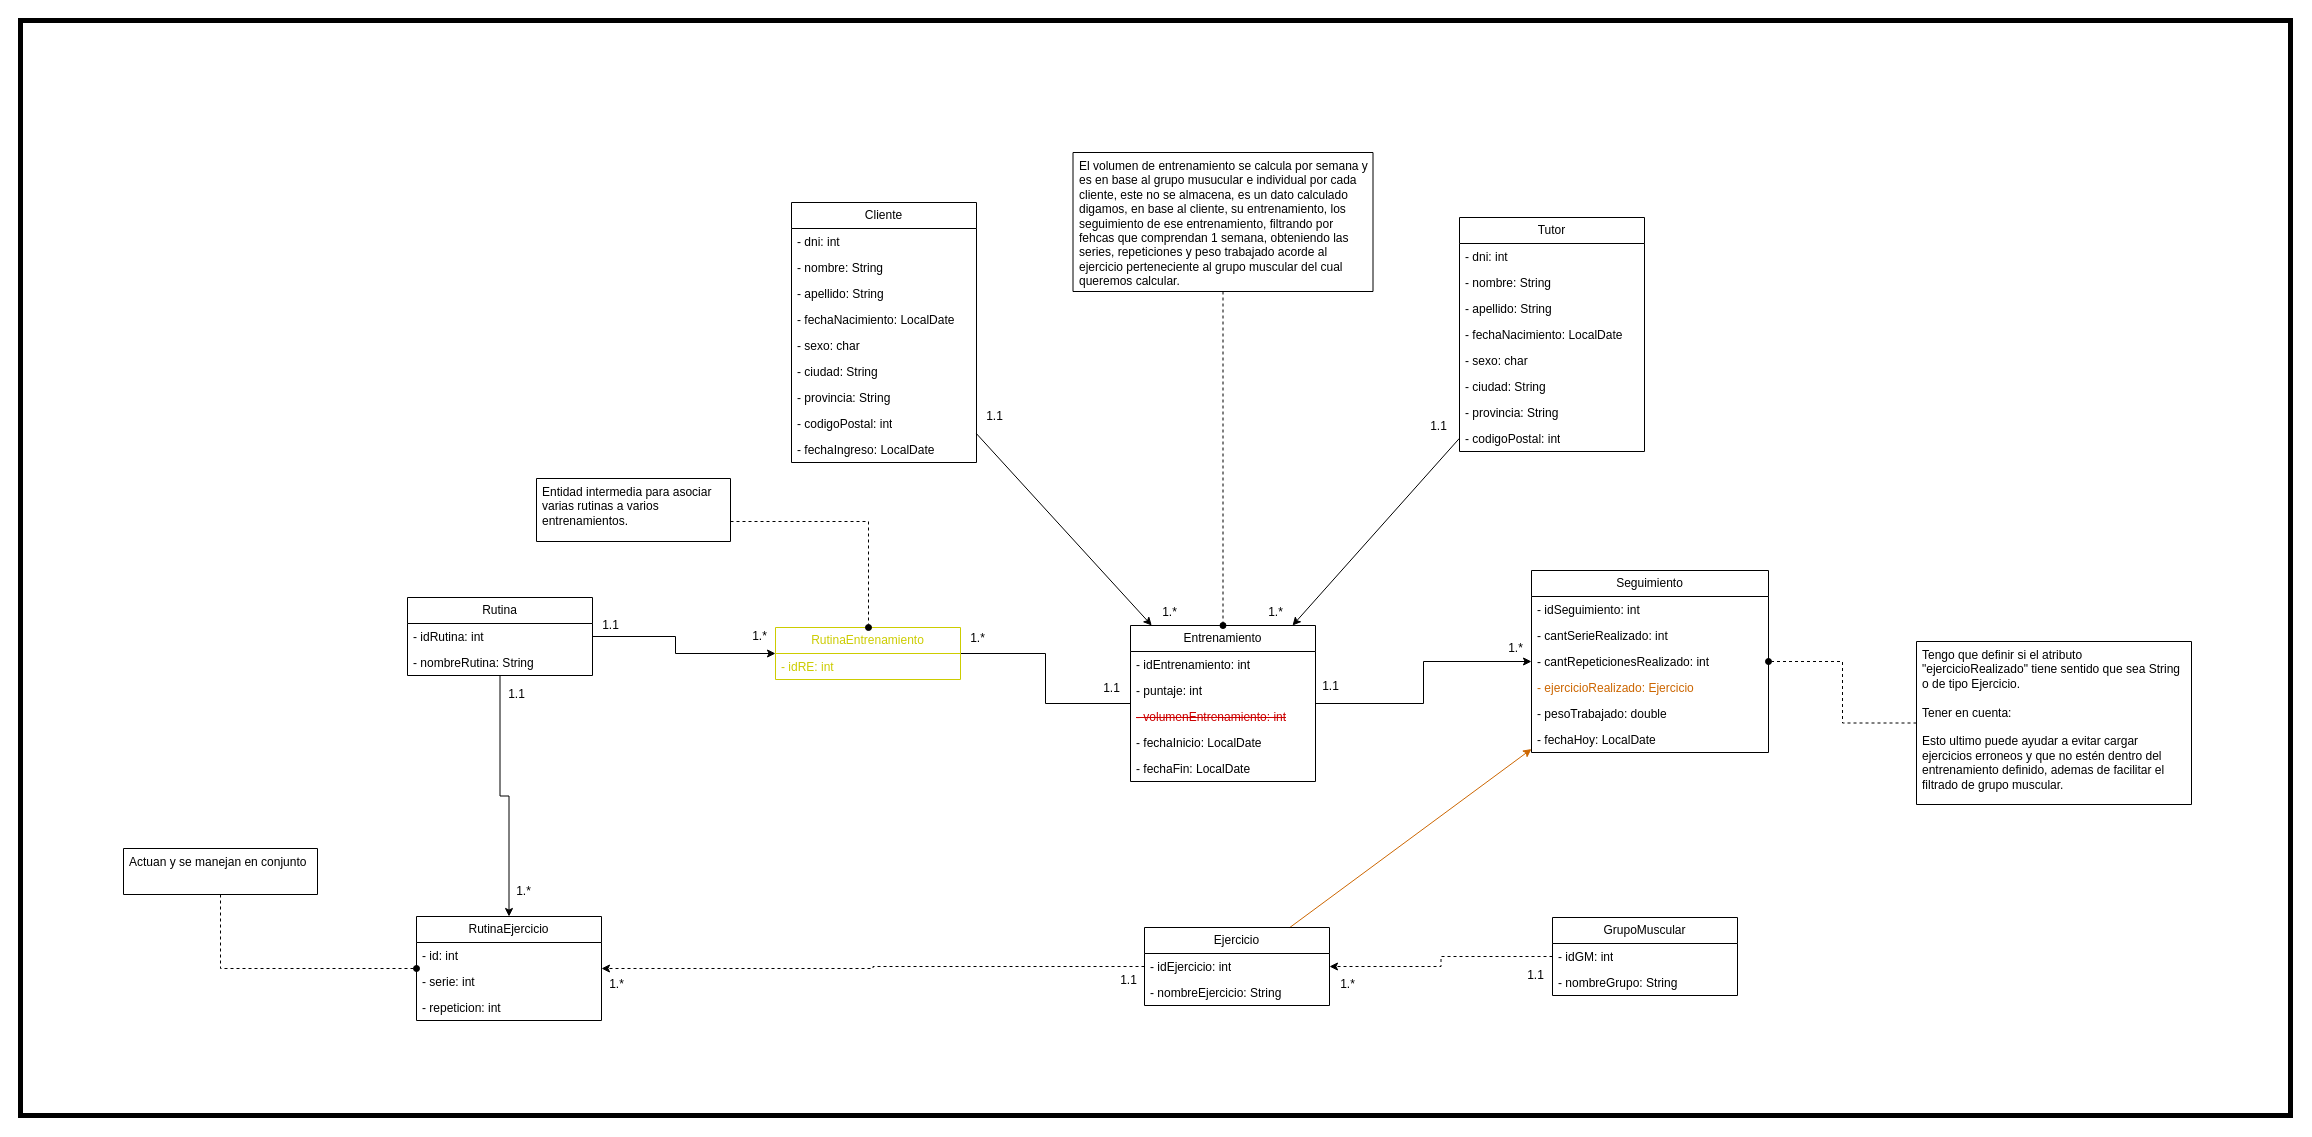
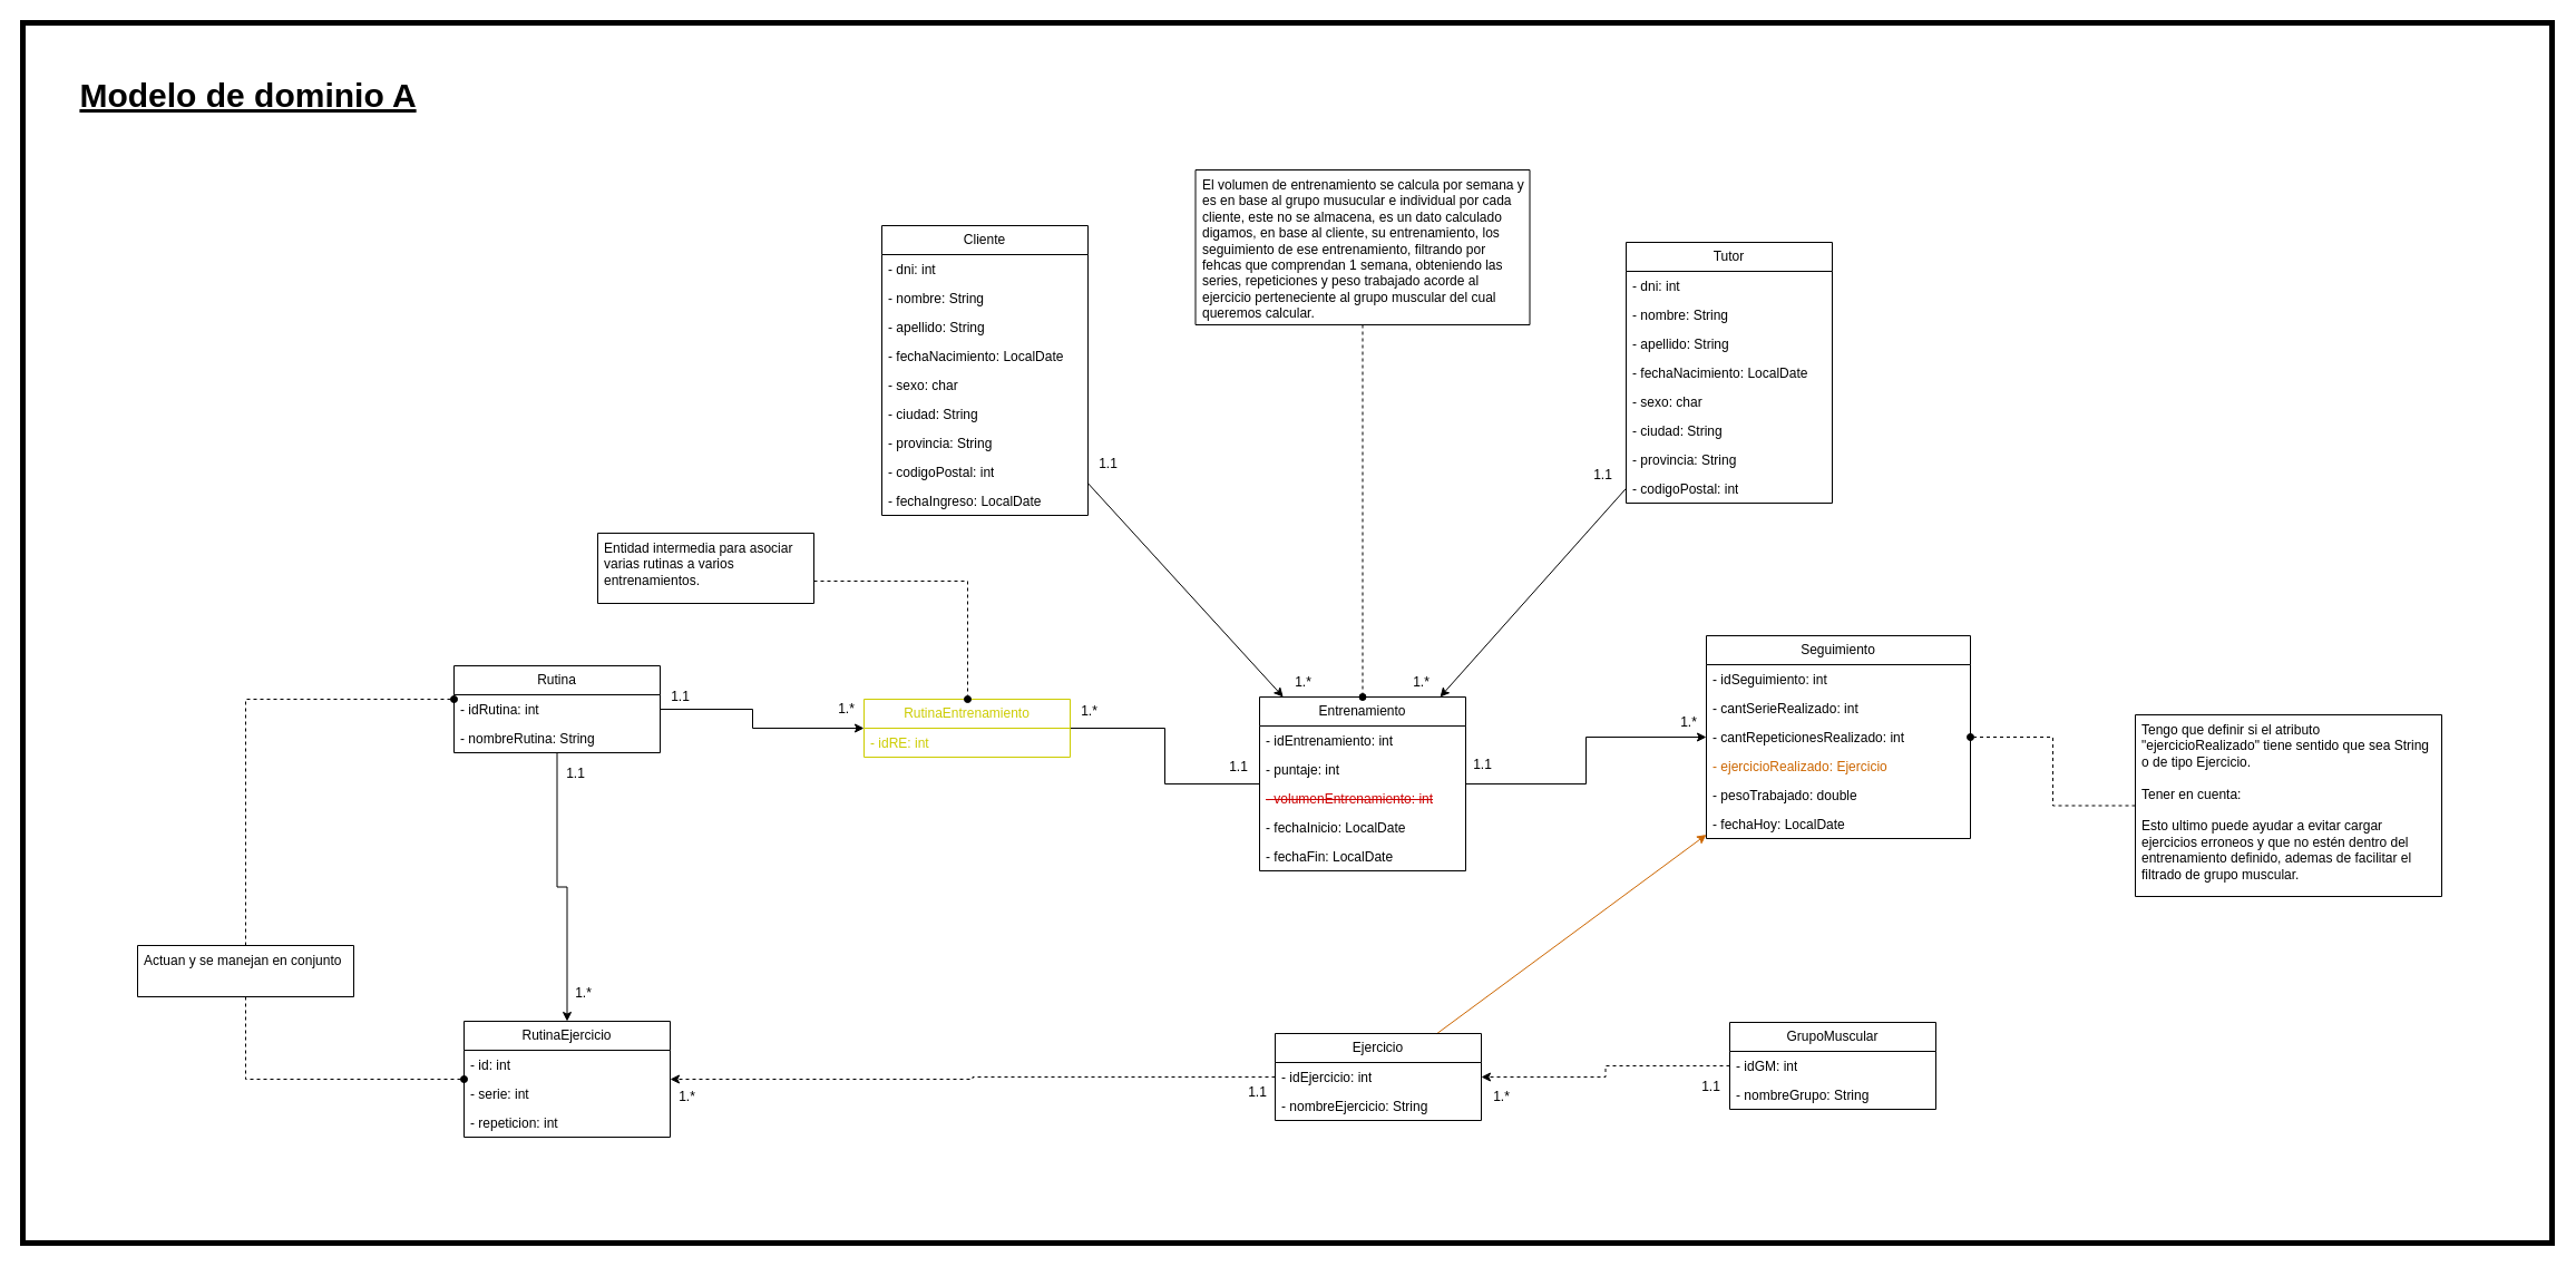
+ <mxCell id="55" value="&lt;font style=&quot;font-size: 30px;&quot;&gt;&lt;b&gt;&lt;u&gt;Modelo de dominio A&lt;/u&gt;&lt;/b&gt;&lt;/font&gt;" style="text;html=1;align=center;verticalAlign=middle;resizable=0;points=[];autosize=1;strokeColor=none;fillColor=none;" parent="1" vertex="1"><mxGeometry x="62" y="61" width="320" height="48" as="geometry" /></mxCell>
+ <mxCell id="53" style="edgeStyle=orthogonalEdgeStyle;rounded=0;orthogonalLoop=1;jettySize=auto;html=1;fontFamily=Helvetica;fontSize=12;fontColor=default;dashed=1;endArrow=oval;endFill=1;" parent="1" source="74" target="67" edge="1"><mxGeometry relative="1" as="geometry"><mxPoint x="715" y="771" as="sourcePoint" /><mxPoint x="567" y="709" as="targetPoint" /><Array as="points"><mxPoint x="220" y="627" /></Array></mxGeometry></mxCell>
